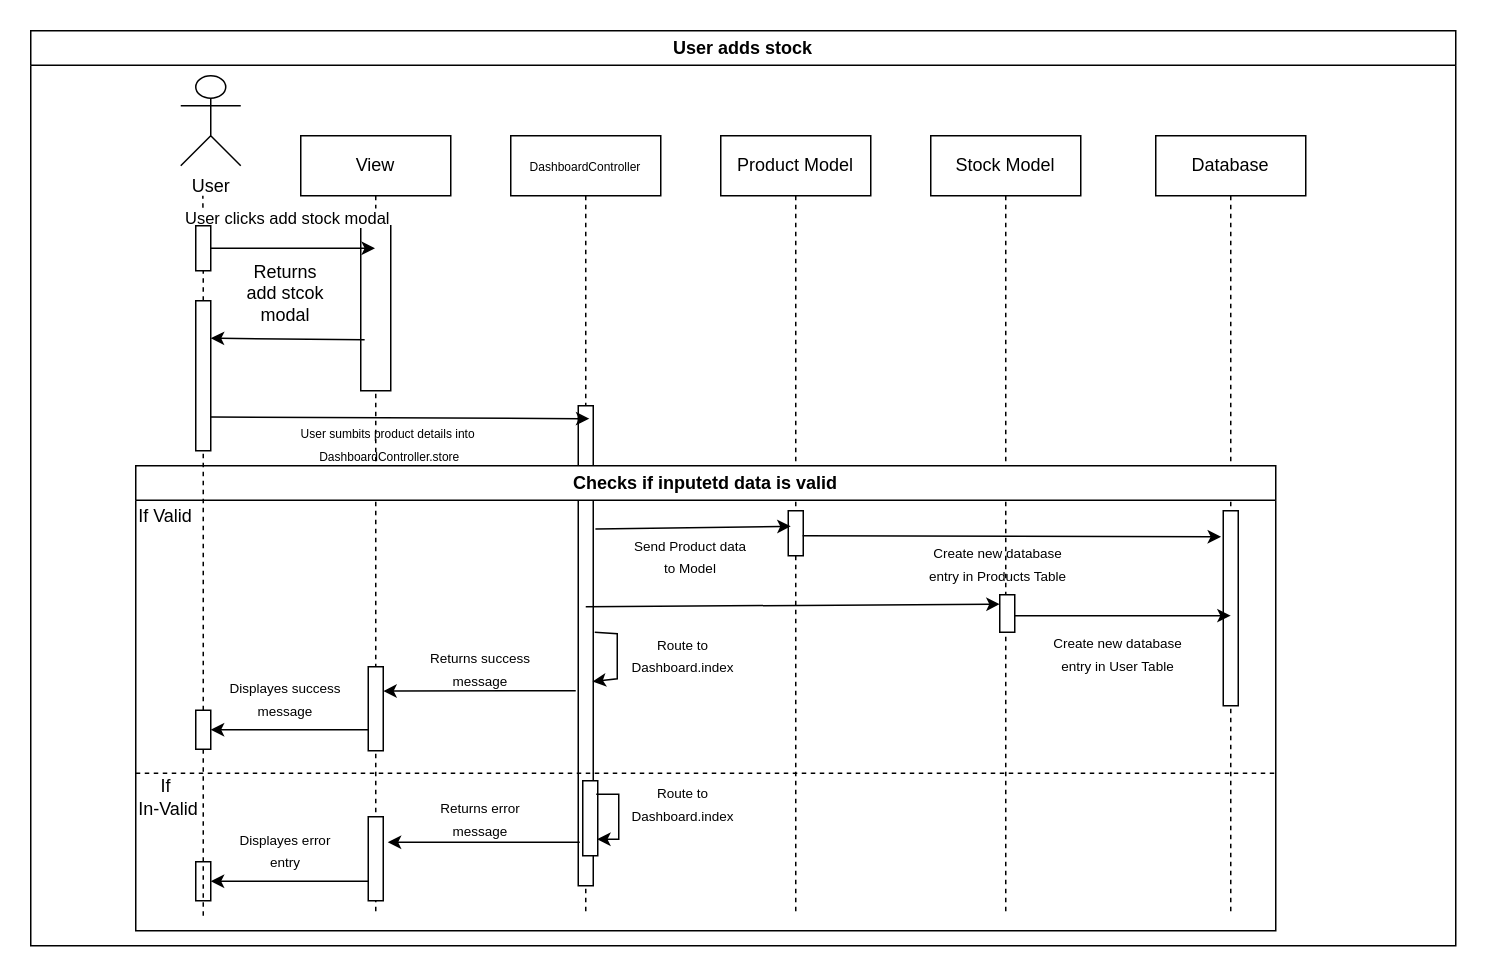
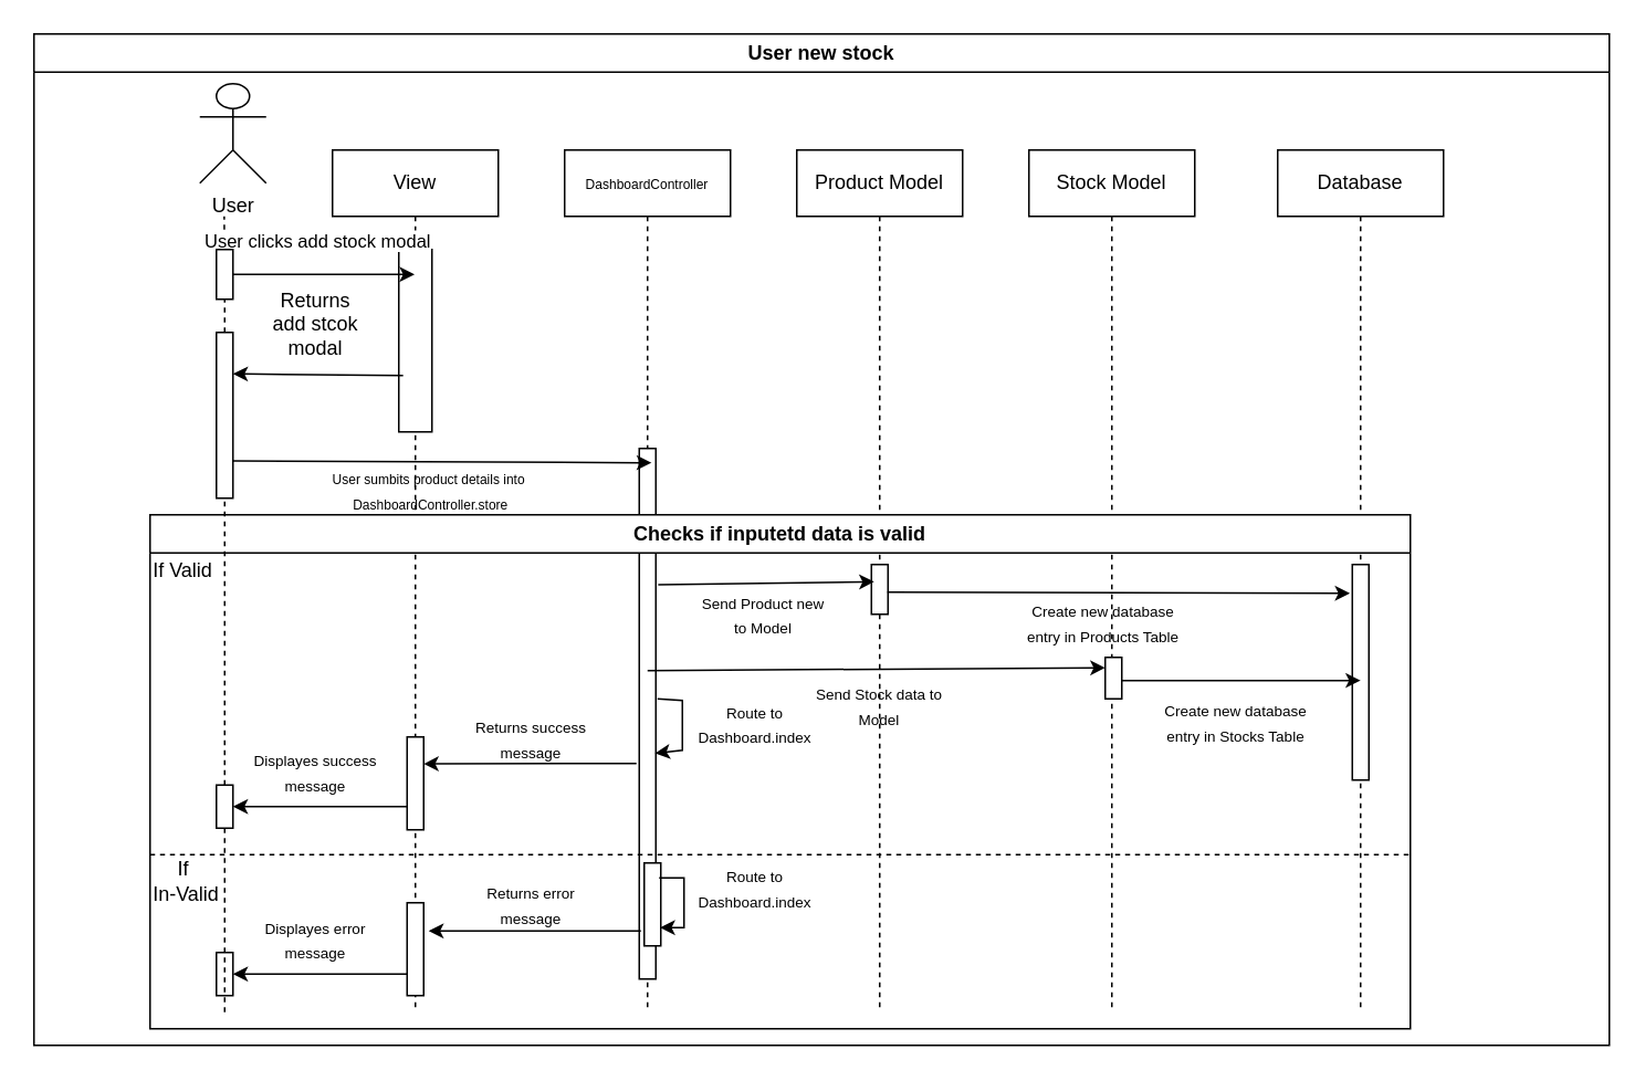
- <mxCell id="7" value="User adds stock" style="swimlane;whiteSpace=wrap;html=1;" vertex="1" parent="1"><mxGeometry y="20" width="950" height="610" as="geometry" x="20" /></mxCell>
+ <mxCell id="7" value="User new stock" style="swimlane;whiteSpace=wrap;html=1;" vertex="1" parent="1"><mxGeometry y="20" width="950" height="610" as="geometry" x="20" /></mxCell>
- <mxCell id="19" value="&lt;font style=&quot;font-size: 9px;&quot;&gt;Send Product data to Model&lt;/font&gt;" style="text;html=1;align=center;verticalAlign=middle;whiteSpace=wrap;rounded=0;" vertex="1" parent="15"><mxGeometry x="330" y="45" width="80" height="30" as="geometry" /></mxCell>
+ <mxCell id="19" value="&lt;font style=&quot;font-size: 9px;&quot;&gt;Send Product new to Model&lt;/font&gt;" style="text;html=1;align=center;verticalAlign=middle;whiteSpace=wrap;rounded=0;" vertex="1" parent="15"><mxGeometry x="330" y="45" width="80" height="30" as="geometry" /></mxCell>
+ <mxCell id="22" value="&lt;font style=&quot;font-size: 9px;&quot;&gt;Send Stock data to Model&lt;/font&gt;" style="text;html=1;align=center;verticalAlign=middle;whiteSpace=wrap;rounded=0;" vertex="1" parent="15"><mxGeometry x="400" y="100" width="80" height="30" as="geometry" /></mxCell>
- <mxCell id="23" value="&lt;font style=&quot;font-size: 9px;&quot;&gt;Create new database entry in User Table&lt;/font&gt;" style="text;html=1;align=center;verticalAlign=middle;whiteSpace=wrap;rounded=0;" vertex="1" parent="15"><mxGeometry x="600" y="110" width="110" height="30" as="geometry" /></mxCell>
+ <mxCell id="23" value="&lt;font style=&quot;font-size: 9px;&quot;&gt;Create new database entry in Stocks Table&lt;/font&gt;" style="text;html=1;align=center;verticalAlign=middle;whiteSpace=wrap;rounded=0;" vertex="1" parent="15"><mxGeometry x="600" y="110" width="110" height="30" as="geometry" /></mxCell>
- <mxCell id="35" value="&lt;font style=&quot;font-size: 9px;&quot;&gt;Displayes error entry&lt;/font&gt;" style="text;html=1;align=center;verticalAlign=middle;whiteSpace=wrap;rounded=0;" vertex="1" parent="15"><mxGeometry x="60" y="241" width="80" height="30" as="geometry" /></mxCell>
+ <mxCell id="35" value="&lt;font style=&quot;font-size: 9px;&quot;&gt;Displayes error message&lt;/font&gt;" style="text;html=1;align=center;verticalAlign=middle;whiteSpace=wrap;rounded=0;" vertex="1" parent="15"><mxGeometry x="60" y="241" width="80" height="30" as="geometry" /></mxCell>
